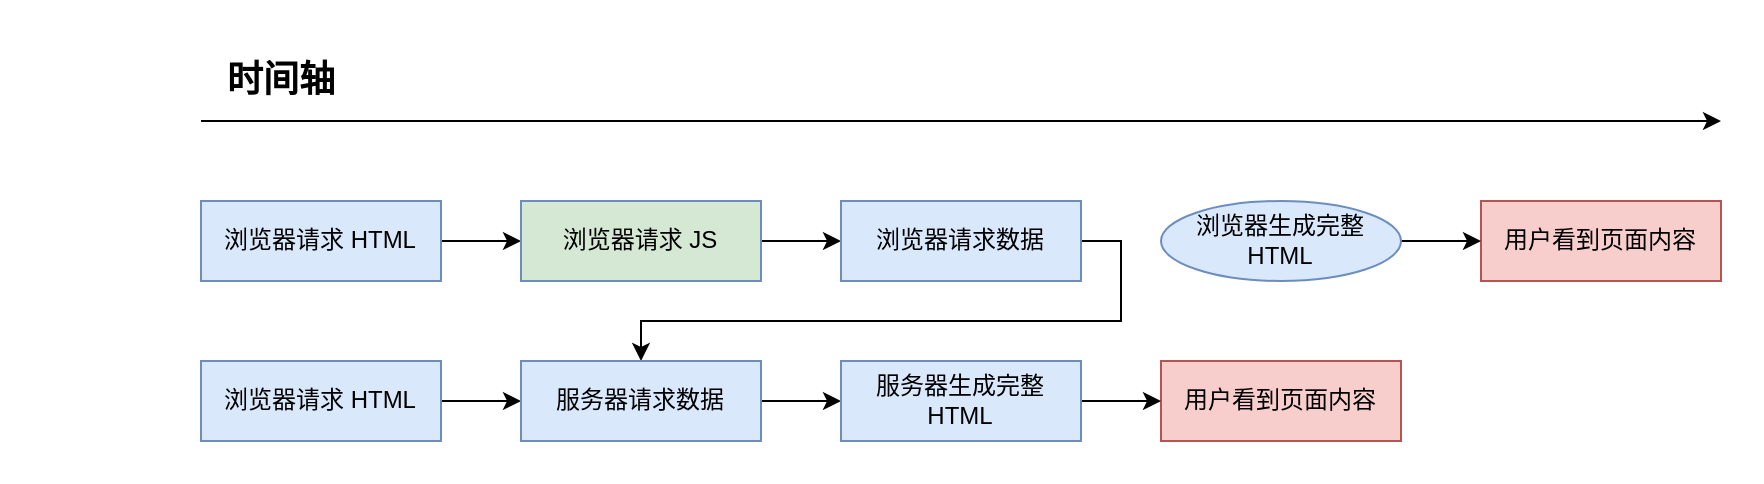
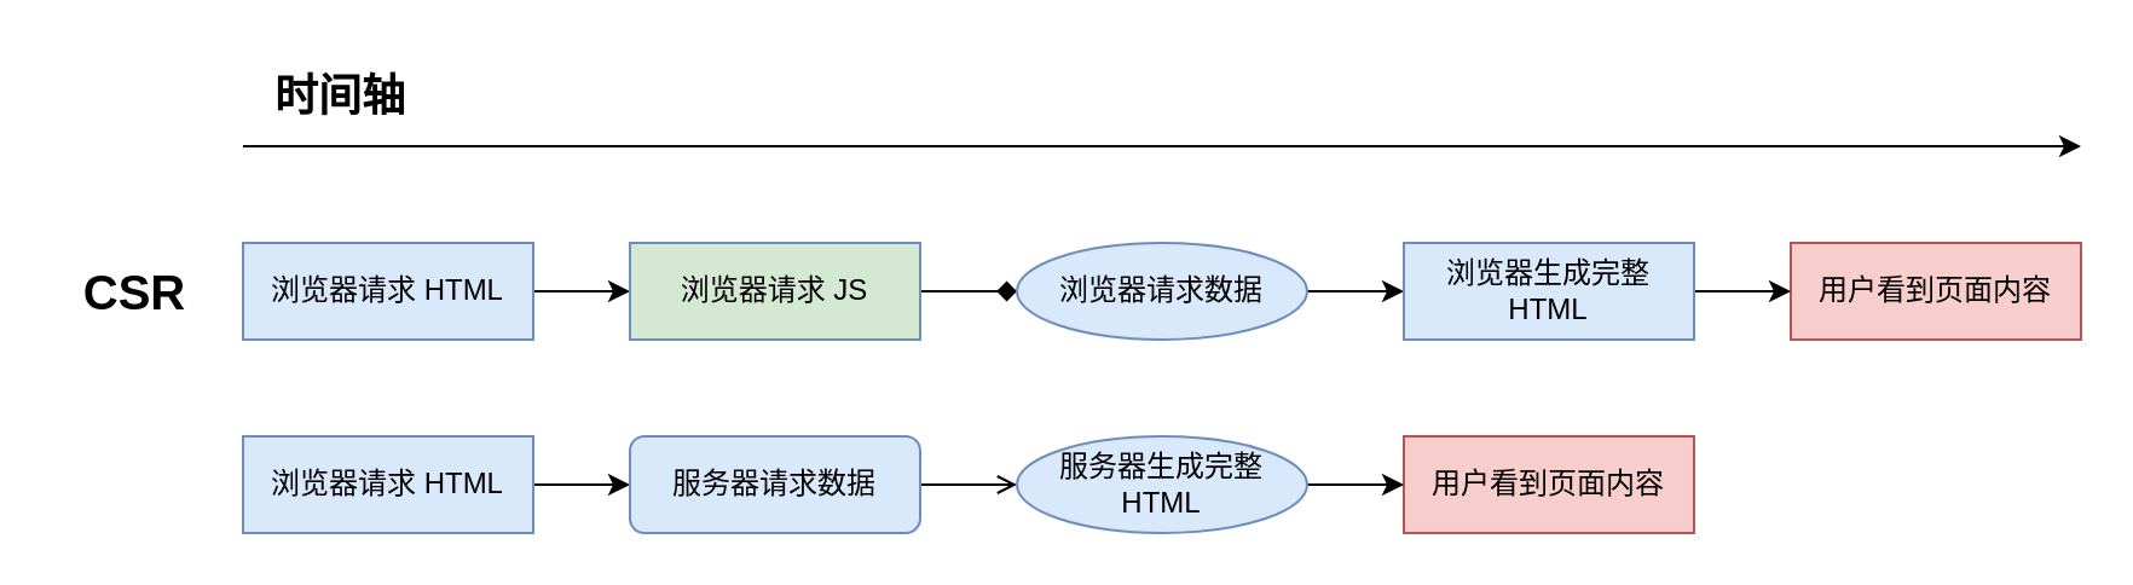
+ <mxCell id="6" value="CSR" style="text;html=1;align=center;verticalAlign=middle;resizable=0;points=[];autosize=1;strokeColor=none;fillColor=none;fontSize=20;fontStyle=1" vertex="1" parent="1"><mxGeometry x="20" y="100" width="70" height="40" as="geometry" /></mxCell>
- <mxCell id="7" style="edgeStyle=orthogonalEdgeStyle;rounded=0;orthogonalLoop=1;jettySize=auto;html=1;exitX=1;exitY=0.5;exitDx=0;exitDy=0;entryX=0;entryY=0.5;entryDx=0;entryDy=0;" edge="1" parent="1" source="8" target="10"><mxGeometry relative="1" as="geometry" /></mxCell>
+ <mxCell id="7" style="edgeStyle=orthogonalEdgeStyle;rounded=0;orthogonalLoop=1;jettySize=auto;html=1;exitX=1;exitY=0.5;exitDx=0;exitDy=0;entryX=0;entryY=0.5;entryDx=0;entryDy=0;endArrow=diamond;" edge="1" parent="1" source="8" target="10"><mxGeometry relative="1" as="geometry" /></mxCell>
- <mxCell id="10" value="浏览器请求数据" style="whiteSpace=wrap;html=1;fillColor=#dae8fc;strokeColor=#6c8ebf;" vertex="1" parent="1"><mxGeometry x="420" y="100" width="120" height="40" as="geometry" /></mxCell>
+ <mxCell id="10" value="浏览器请求数据" style="ellipse;whiteSpace=wrap;html=1;fillColor=#dae8fc;strokeColor=#6c8ebf;" vertex="1" parent="1"><mxGeometry x="420" y="100" width="120" height="40" as="geometry" /></mxCell>
- <mxCell id="16" value="浏览器生成完整 HTML" style="ellipse;whiteSpace=wrap;html=1;fillColor=#dae8fc;strokeColor=#6c8ebf;" vertex="1" parent="1"><mxGeometry x="580" y="100" width="120" height="40" as="geometry" /></mxCell>
+ <mxCell id="16" value="浏览器生成完整 HTML" style="whiteSpace=wrap;html=1;fillColor=#dae8fc;strokeColor=#6c8ebf;" vertex="1" parent="1"><mxGeometry x="580" y="100" width="120" height="40" as="geometry" /></mxCell>
- <mxCell id="9" style="edgeStyle=orthogonalEdgeStyle;rounded=0;orthogonalLoop=1;jettySize=auto;html=1;exitX=1;exitY=0.5;exitDx=0;exitDy=0;" edge="1" parent="1" source="10" target="18"><mxGeometry relative="1" as="geometry" /></mxCell>
+ <mxCell id="9" style="edgeStyle=orthogonalEdgeStyle;rounded=0;orthogonalLoop=1;jettySize=auto;html=1;exitX=1;exitY=0.5;exitDx=0;exitDy=0;entryX=0;entryY=0.5;entryDx=0;entryDy=0;" edge="1" parent="1" source="10" target="16"><mxGeometry relative="1" as="geometry" /></mxCell>
- <mxCell id="18" value="服务器请求数据" style="whiteSpace=wrap;html=1;fillColor=#dae8fc;strokeColor=#6c8ebf;" vertex="1" parent="1"><mxGeometry x="260" y="180" width="120" height="40" as="geometry" /></mxCell>
+ <mxCell id="18" value="服务器请求数据" style="whiteSpace=wrap;html=1;fillColor=#dae8fc;strokeColor=#6c8ebf;rounded=1;" vertex="1" parent="1"><mxGeometry x="260" y="180" width="120" height="40" as="geometry" /></mxCell>
- <mxCell id="17" style="edgeStyle=orthogonalEdgeStyle;rounded=0;orthogonalLoop=1;jettySize=auto;html=1;exitX=1;exitY=0.5;exitDx=0;exitDy=0;entryX=0;entryY=0.5;entryDx=0;entryDy=0;" edge="1" parent="1" source="18" target="20"><mxGeometry relative="1" as="geometry" /></mxCell>
+ <mxCell id="17" style="edgeStyle=orthogonalEdgeStyle;rounded=0;orthogonalLoop=1;jettySize=auto;html=1;exitX=1;exitY=0.5;exitDx=0;exitDy=0;entryX=0;entryY=0.5;entryDx=0;entryDy=0;endArrow=open;" edge="1" parent="1" source="18" target="20"><mxGeometry relative="1" as="geometry" /></mxCell>
- <mxCell id="20" value="服务器生成完整 HTML" style="whiteSpace=wrap;html=1;fillColor=#dae8fc;strokeColor=#6c8ebf;" vertex="1" parent="1"><mxGeometry x="420" y="180" width="120" height="40" as="geometry" /></mxCell>
+ <mxCell id="20" value="服务器生成完整 HTML" style="ellipse;whiteSpace=wrap;html=1;fillColor=#dae8fc;strokeColor=#6c8ebf;" vertex="1" parent="1"><mxGeometry x="420" y="180" width="120" height="40" as="geometry" /></mxCell>
